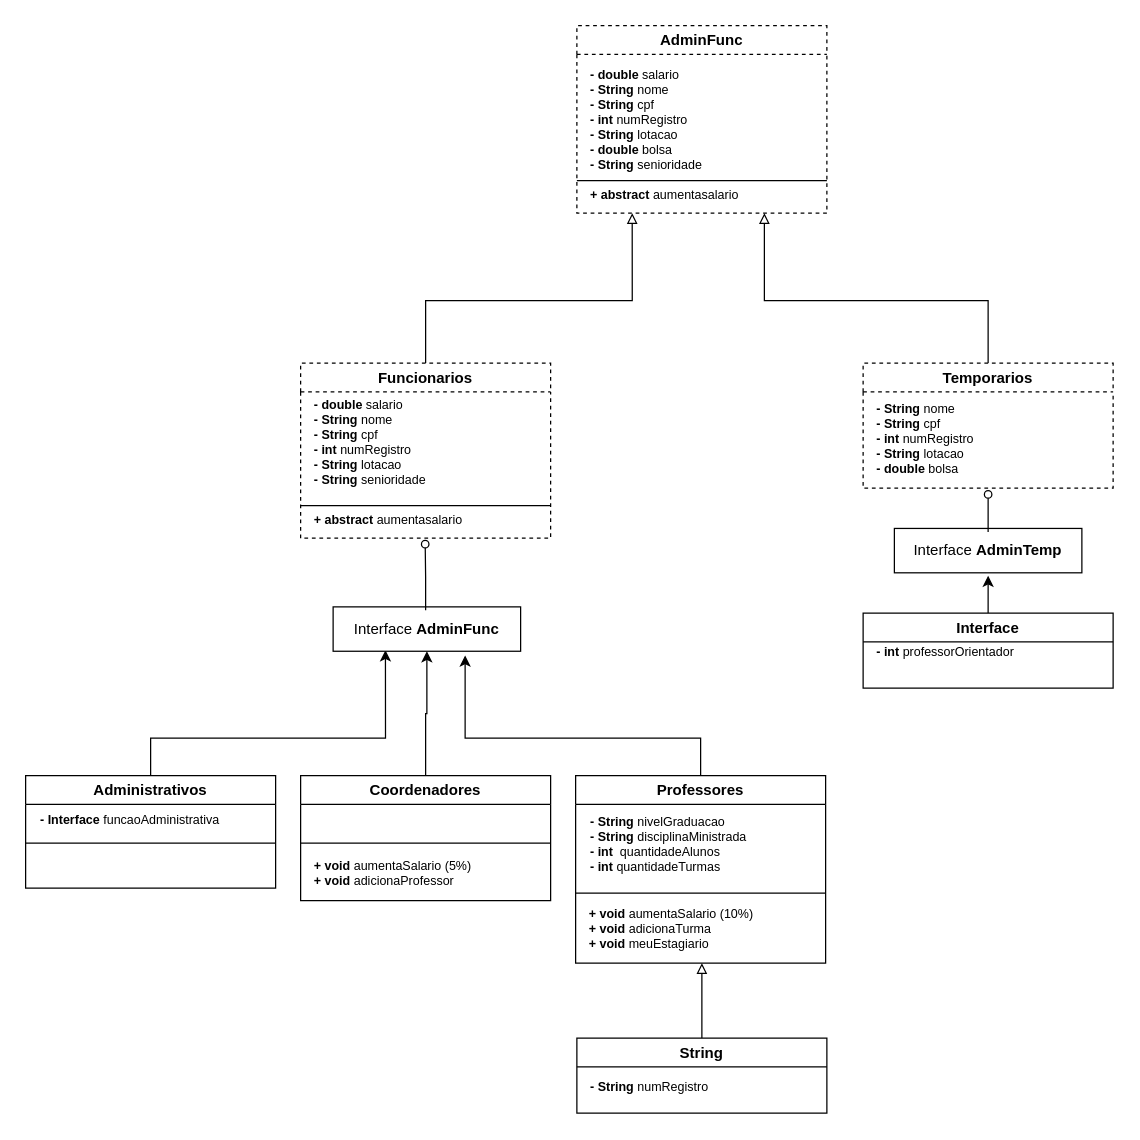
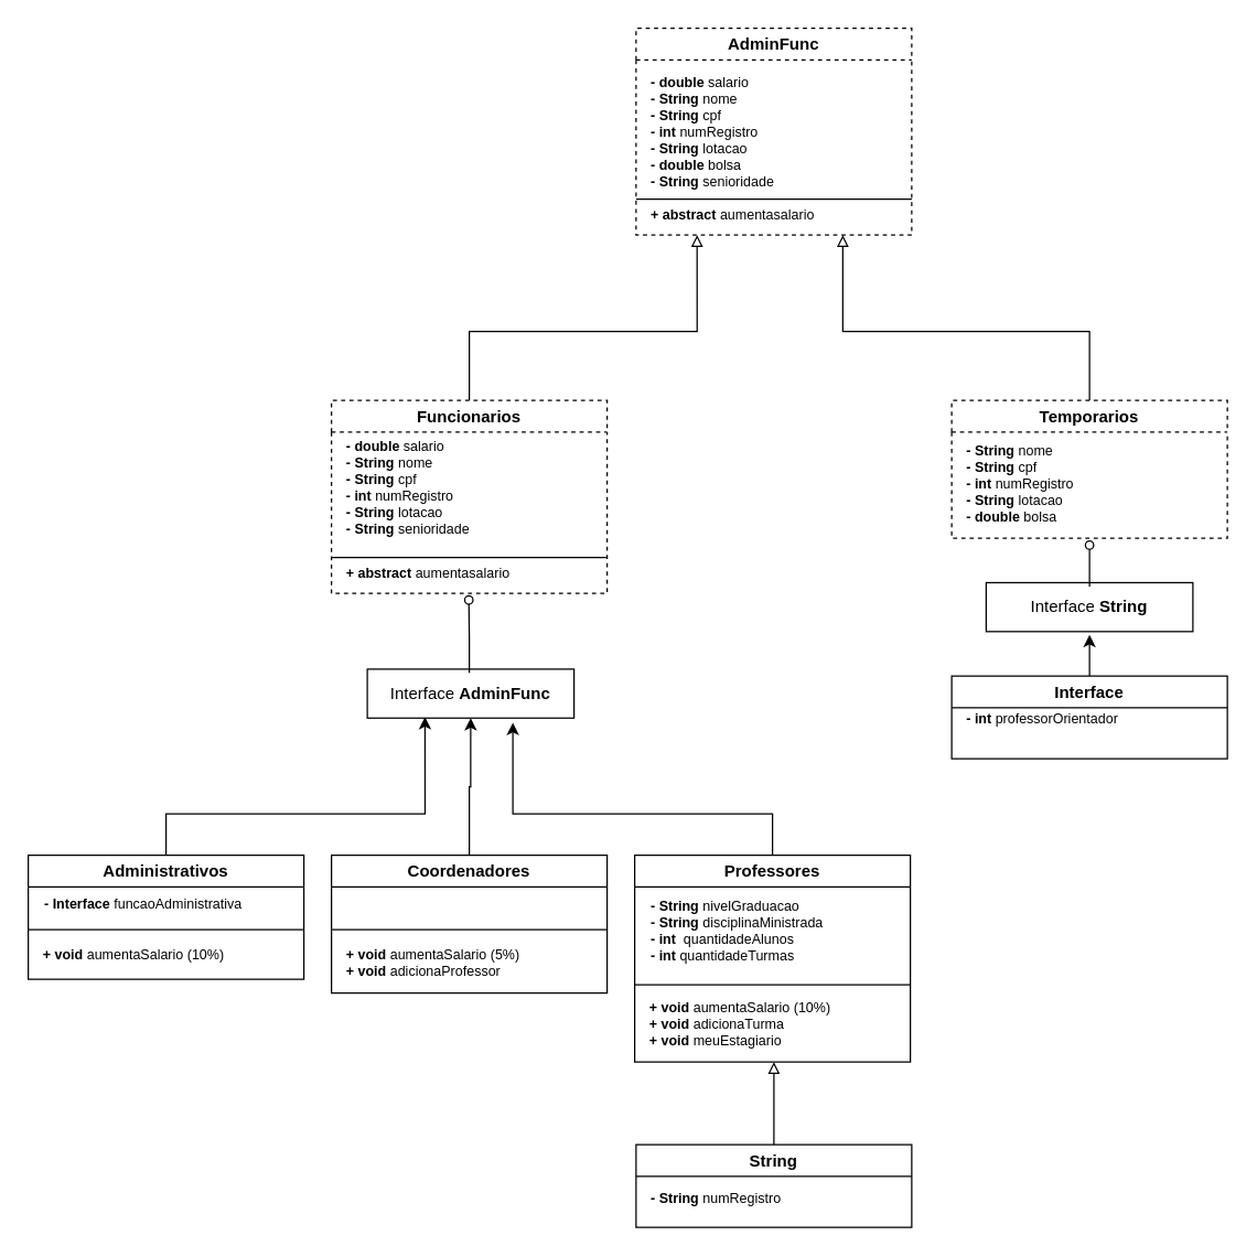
- <mxCell id="32" value="Interface &lt;b&gt;AdminTemp&lt;/b&gt;" style="text;html=1;strokeColor=none;fillColor=none;align=center;verticalAlign=middle;whiteSpace=wrap;rounded=0;" vertex="1" parent="1"><mxGeometry x="725" y="425" width="130" height="30" as="geometry" /></mxCell>
+ <mxCell id="32" value="Interface &lt;b&gt;String&lt;/b&gt;" style="text;html=1;strokeColor=none;fillColor=none;align=center;verticalAlign=middle;whiteSpace=wrap;rounded=0;" vertex="1" parent="1"><mxGeometry x="725" y="425" width="130" height="30" as="geometry" /></mxCell>
+ <mxCell id="21" value="&lt;b&gt;+ void&lt;/b&gt;&amp;nbsp;aumentaSalario (10%)" style="text;html=1;strokeColor=none;fillColor=none;align=left;verticalAlign=middle;whiteSpace=wrap;rounded=0;fontSize=10;" vertex="1" parent="13"><mxGeometry x="-431" y="57" width="141" height="30" as="geometry" /></mxCell>
